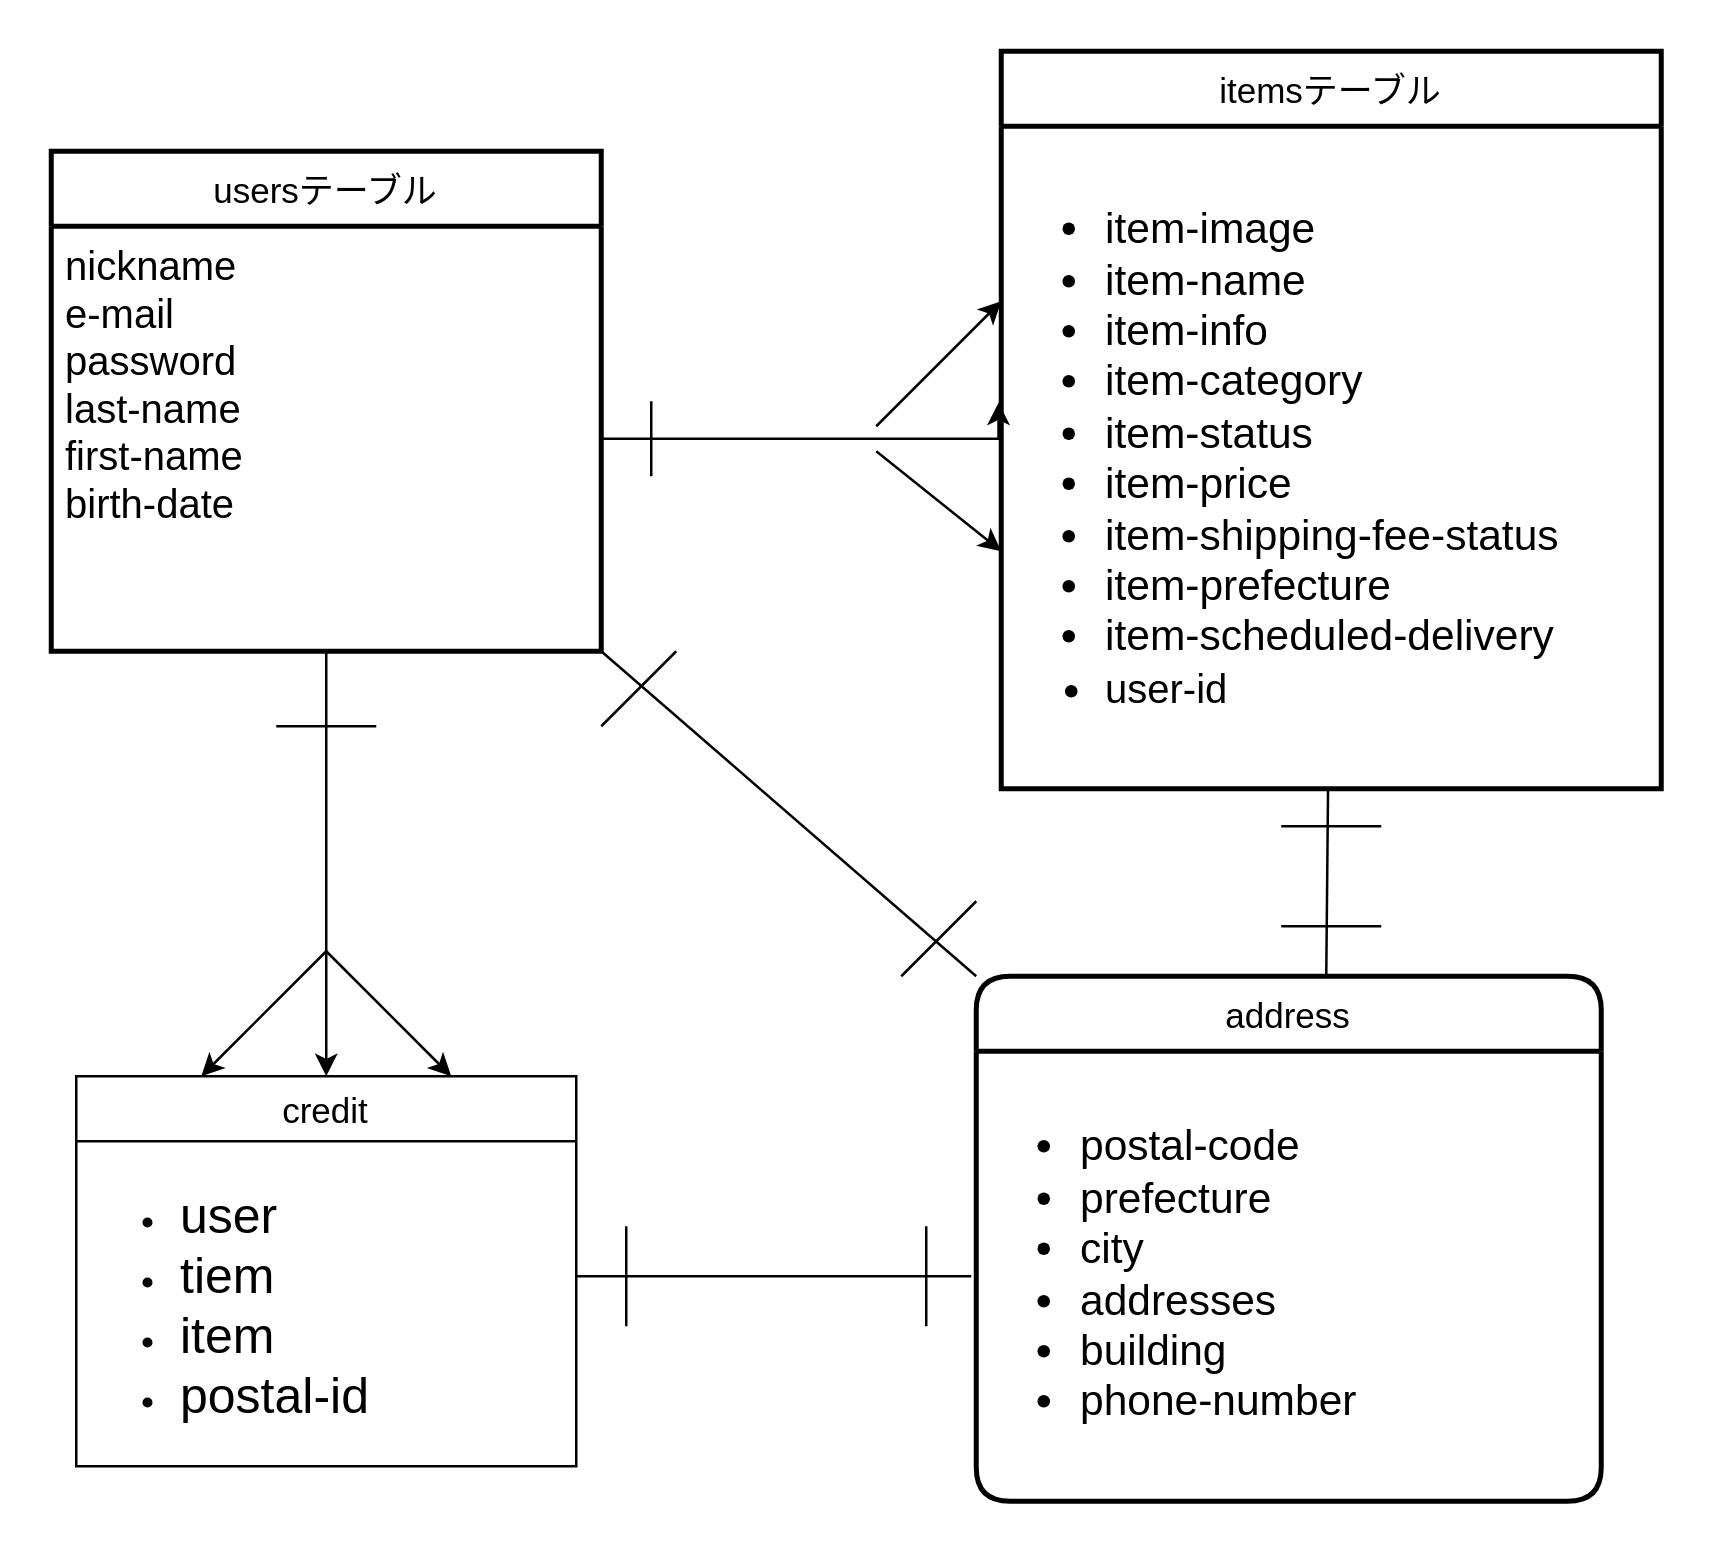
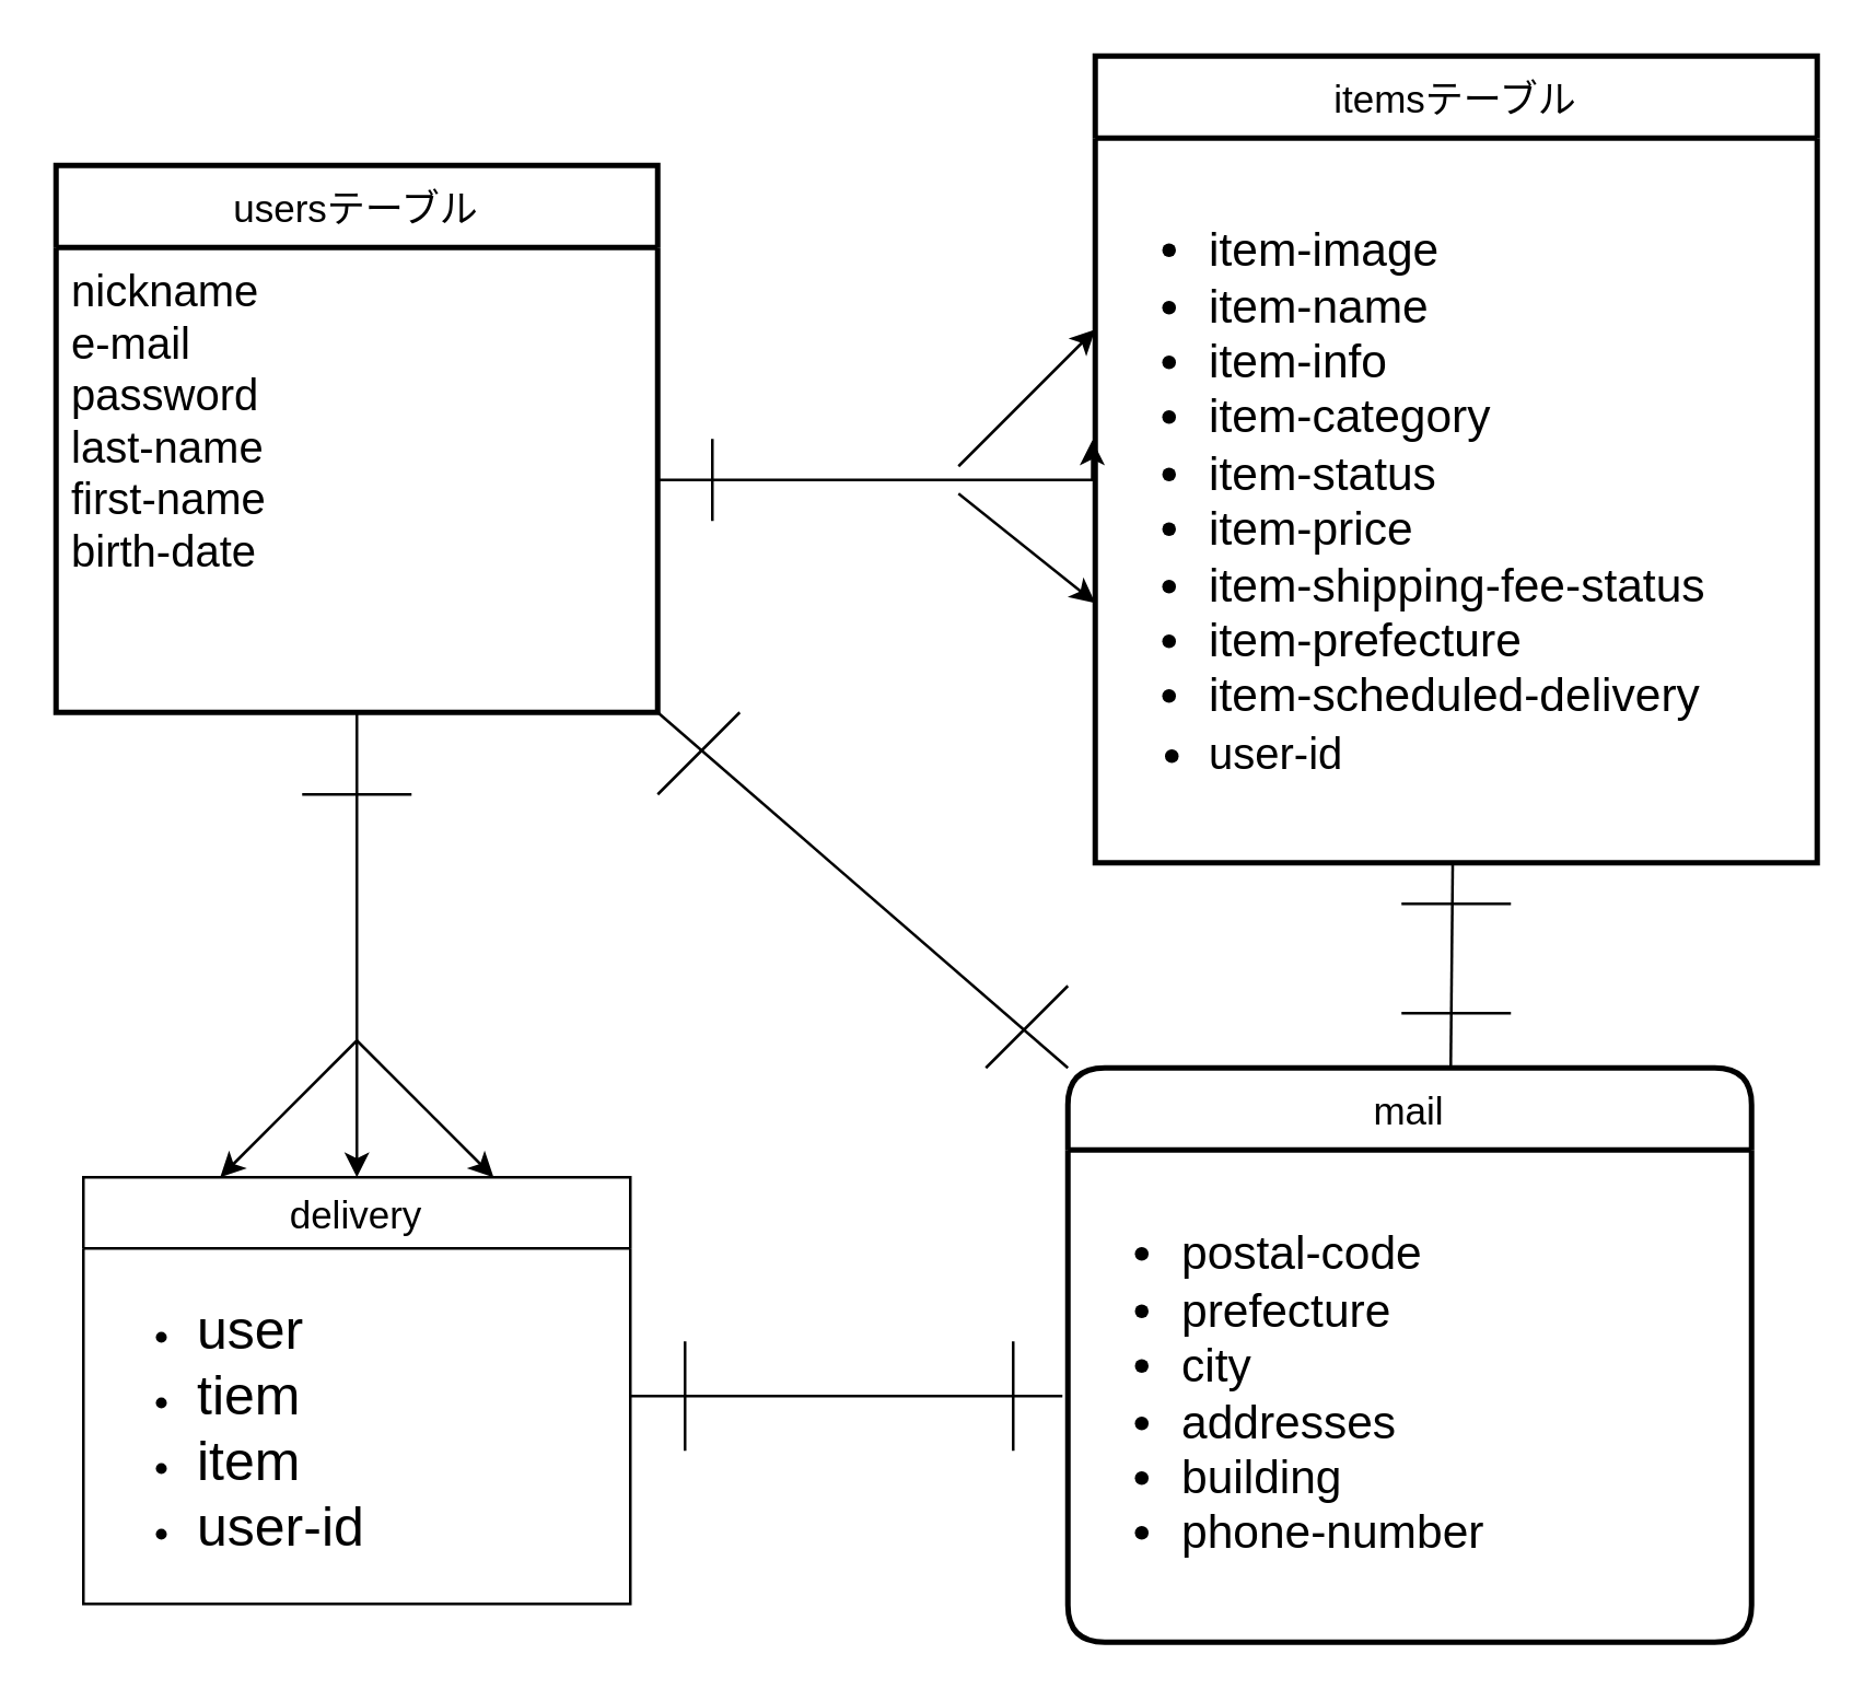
- <mxCell id="8" value="address" style="swimlane;childLayout=stackLayout;horizontal=1;startSize=30;horizontalStack=0;rounded=1;fontSize=14;fontStyle=0;strokeWidth=2;resizeParent=0;resizeLast=1;shadow=0;dashed=0;align=center;" parent="1" vertex="1"><mxGeometry x="390" y="390" width="250" height="210" as="geometry" /></mxCell>
+ <mxCell id="8" value="mail" style="swimlane;childLayout=stackLayout;horizontal=1;startSize=30;horizontalStack=0;rounded=1;fontSize=14;fontStyle=0;strokeWidth=2;resizeParent=0;resizeLast=1;shadow=0;dashed=0;align=center;" parent="1" vertex="1"><mxGeometry x="390" y="390" width="250" height="210" as="geometry" /></mxCell>
- <mxCell id="6" value="credit" style="swimlane;fontStyle=0;childLayout=stackLayout;horizontal=1;startSize=26;horizontalStack=0;resizeParent=1;resizeParentMax=0;resizeLast=0;collapsible=1;marginBottom=0;align=center;fontSize=14;" parent="1" vertex="1"><mxGeometry x="30" y="430" width="200" height="156" as="geometry" /></mxCell>
+ <mxCell id="6" value="delivery" style="swimlane;fontStyle=0;childLayout=stackLayout;horizontal=1;startSize=26;horizontalStack=0;resizeParent=1;resizeParentMax=0;resizeLast=0;collapsible=1;marginBottom=0;align=center;fontSize=14;" parent="1" vertex="1"><mxGeometry x="30" y="430" width="200" height="156" as="geometry" /></mxCell>
- <mxCell id="7" value="&lt;ul&gt;&lt;li&gt;&lt;span style=&quot;font-size: 20px&quot;&gt;user&lt;/span&gt;&lt;/li&gt;&lt;li&gt;&lt;span style=&quot;font-size: 20px&quot;&gt;tiem&lt;/span&gt;&lt;/li&gt;&lt;li&gt;&lt;span style=&quot;font-size: 20px&quot;&gt;item&lt;/span&gt;&lt;/li&gt;&lt;li&gt;&lt;span style=&quot;font-size: 20px&quot;&gt;postal-id&lt;/span&gt;&lt;/li&gt;&lt;/ul&gt;" style="text;html=1;align=left;verticalAlign=middle;resizable=0;points=[];autosize=1;fontSize=14;" parent="6" vertex="1"><mxGeometry y="26" width="200" height="130" as="geometry" /></mxCell>
+ <mxCell id="7" value="&lt;ul&gt;&lt;li&gt;&lt;span style=&quot;font-size: 20px&quot;&gt;user&lt;/span&gt;&lt;/li&gt;&lt;li&gt;&lt;span style=&quot;font-size: 20px&quot;&gt;tiem&lt;/span&gt;&lt;/li&gt;&lt;li&gt;&lt;span style=&quot;font-size: 20px&quot;&gt;item&lt;/span&gt;&lt;/li&gt;&lt;li&gt;&lt;span style=&quot;font-size: 20px&quot;&gt;user-id&lt;/span&gt;&lt;/li&gt;&lt;/ul&gt;" style="text;html=1;align=left;verticalAlign=middle;resizable=0;points=[];autosize=1;fontSize=14;" parent="6" vertex="1"><mxGeometry y="26" width="200" height="130" as="geometry" /></mxCell>
